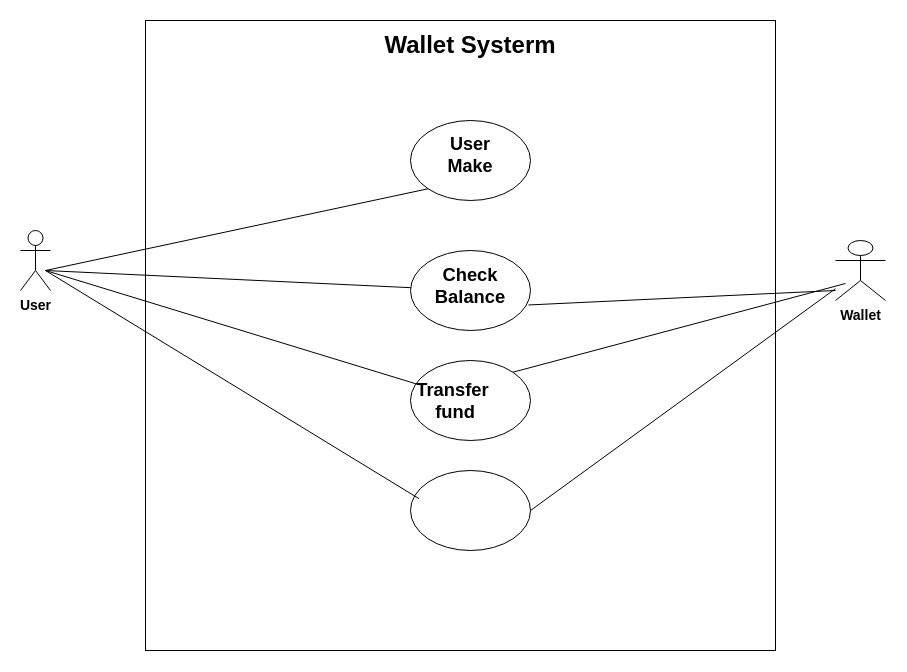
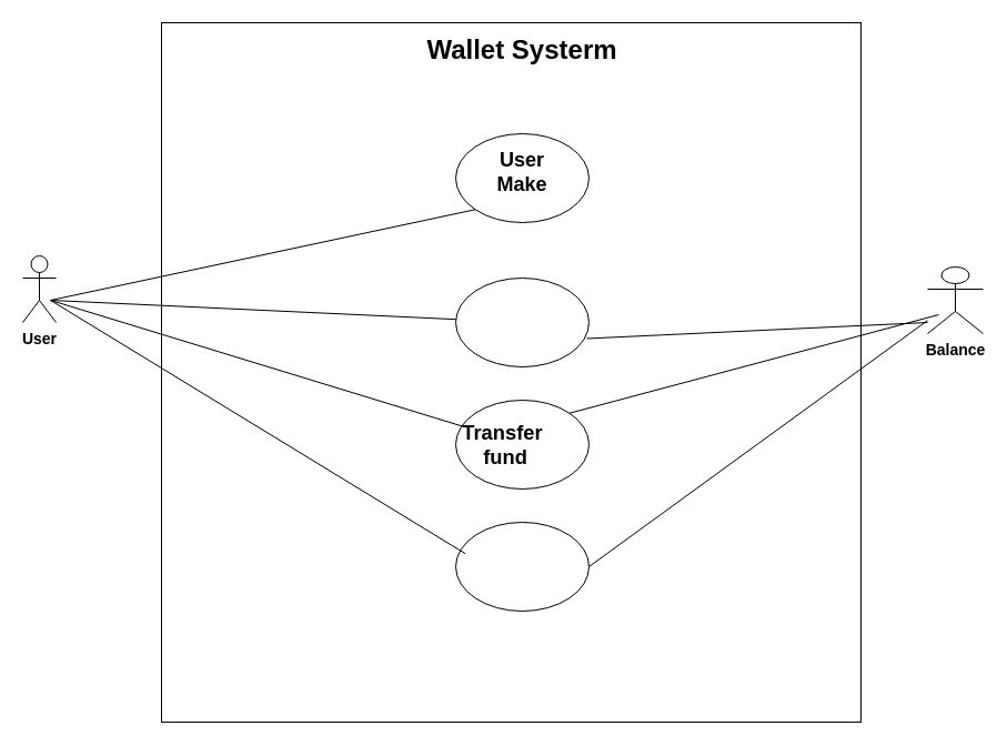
- <mxCell id="16" value="&lt;span data-lucid-content=&quot;{&amp;quot;t&amp;quot;:&amp;quot;Check Balance&amp;quot;,&amp;quot;m&amp;quot;:[{&amp;quot;s&amp;quot;:0,&amp;quot;n&amp;quot;:&amp;quot;s&amp;quot;,&amp;quot;v&amp;quot;:24.444,&amp;quot;e&amp;quot;:13},{&amp;quot;s&amp;quot;:0,&amp;quot;n&amp;quot;:&amp;quot;fc&amp;quot;,&amp;quot;v&amp;quot;:&amp;quot;Bold&amp;quot;,&amp;quot;e&amp;quot;:13},{&amp;quot;s&amp;quot;:0,&amp;quot;n&amp;quot;:&amp;quot;b&amp;quot;,&amp;quot;v&amp;quot;:true,&amp;quot;e&amp;quot;:13},{&amp;quot;s&amp;quot;:0,&amp;quot;n&amp;quot;:&amp;quot;fid&amp;quot;,&amp;quot;v&amp;quot;:5,&amp;quot;e&amp;quot;:13}]}&quot; data-lucid-type=&quot;application/vnd.lucid.text&quot;&gt;&lt;span style=&quot;font-weight:bold;font-size:18.333px;&quot;&gt;Check Balance&lt;/span&gt;&lt;/span&gt;" style="text;html=1;align=center;verticalAlign=middle;whiteSpace=wrap;rounded=0;" vertex="1" parent="1"><mxGeometry x="440" y="270" width="60" height="30" as="geometry" /></mxCell>
- <mxCell id="5" value="&lt;font style=&quot;font-size: 14px;&quot;&gt;&lt;b&gt;Wallet&lt;/b&gt;&lt;/font&gt;" style="shape=umlActor;verticalLabelPosition=bottom;verticalAlign=top;html=1;outlineConnect=0;" vertex="1" parent="1"><mxGeometry x="835" y="240" width="50" height="60" as="geometry" /></mxCell>
+ <mxCell id="5" value="&lt;font style=&quot;font-size: 14px;&quot;&gt;&lt;b&gt;Balance&lt;/b&gt;&lt;/font&gt;" style="shape=umlActor;verticalLabelPosition=bottom;verticalAlign=top;html=1;outlineConnect=0;" vertex="1" parent="1"><mxGeometry x="835" y="240" width="50" height="60" as="geometry" /></mxCell>
